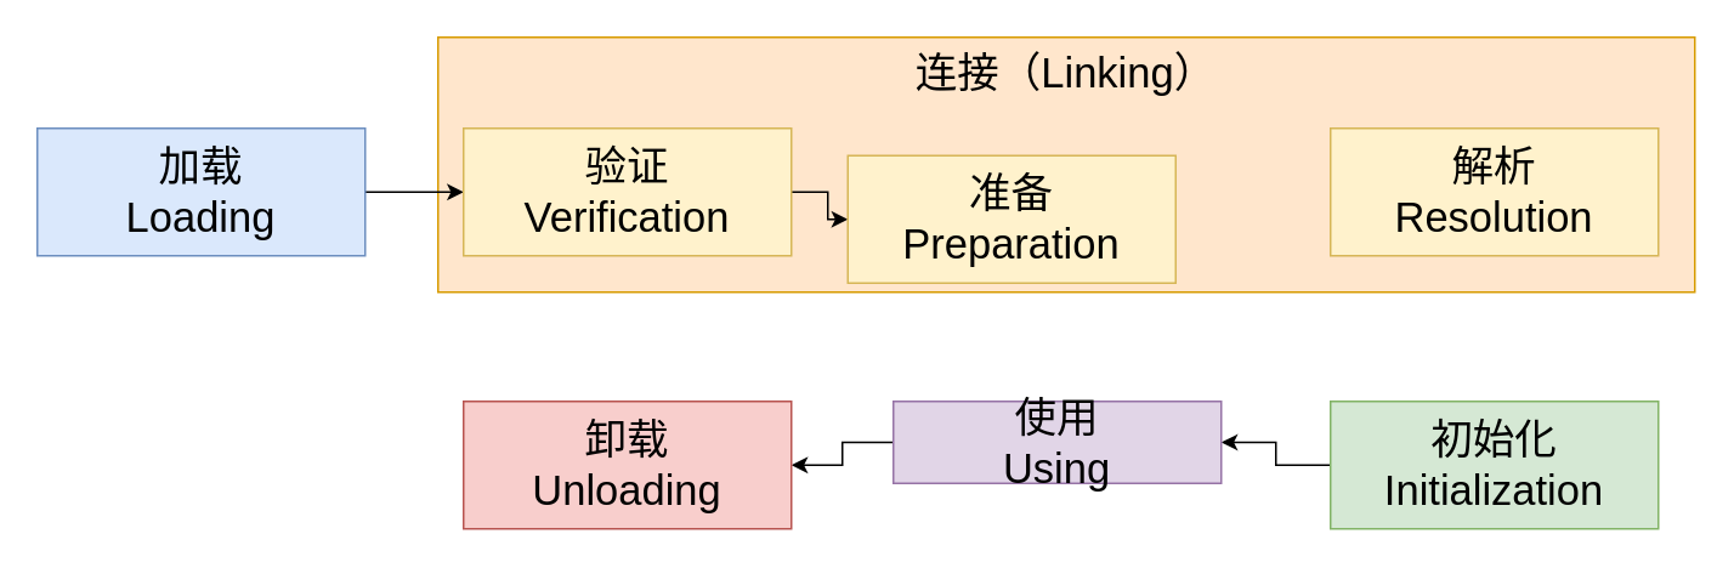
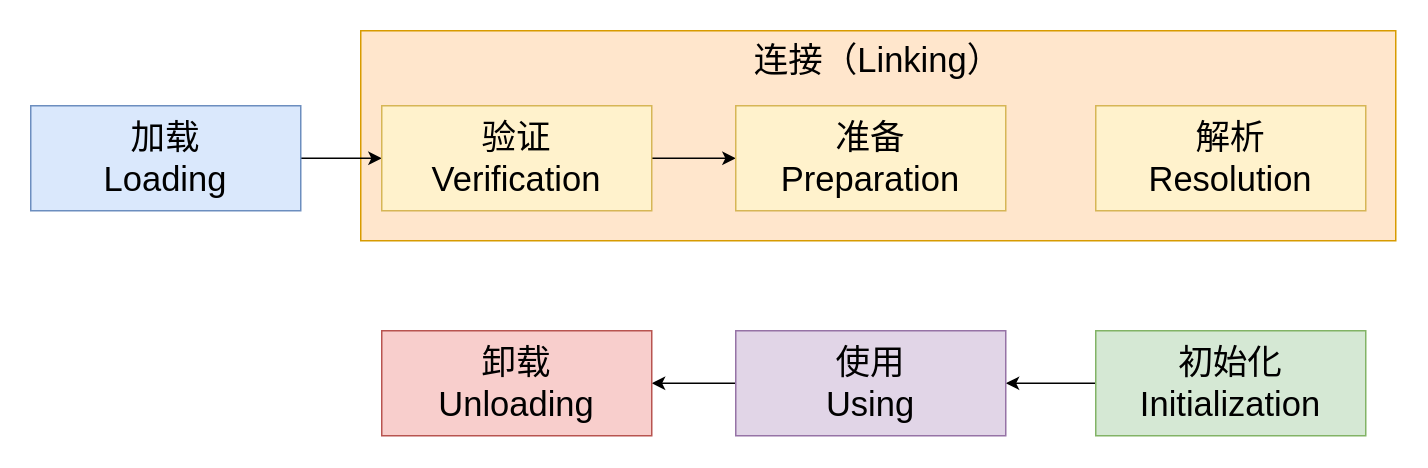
- <mxCell id="7" value="准备&lt;br&gt;Preparation" style="rounded=0;whiteSpace=wrap;html=1;fontSize=23;fillColor=#fff2cc;strokeColor=#d6b656;" vertex="1" parent="1"><mxGeometry x="465" y="85" width="180" height="70" as="geometry" /></mxCell>
+ <mxCell id="7" value="准备&lt;br&gt;Preparation" style="rounded=0;whiteSpace=wrap;html=1;fontSize=23;fillColor=#fff2cc;strokeColor=#d6b656;" vertex="1" parent="1"><mxGeometry x="490" y="70" width="180" height="70" as="geometry" /></mxCell>
- <mxCell id="12" value="使用&lt;br&gt;Using" style="rounded=0;whiteSpace=wrap;html=1;fontSize=23;fillColor=#e1d5e7;strokeColor=#9673a6;" vertex="1" parent="1"><mxGeometry x="490" y="220" width="180" height="45" as="geometry" /></mxCell>
+ <mxCell id="12" value="使用&lt;br&gt;Using" style="rounded=0;whiteSpace=wrap;html=1;fontSize=23;fillColor=#e1d5e7;strokeColor=#9673a6;" vertex="1" parent="1"><mxGeometry x="490" y="220" width="180" height="70" as="geometry" /></mxCell>
